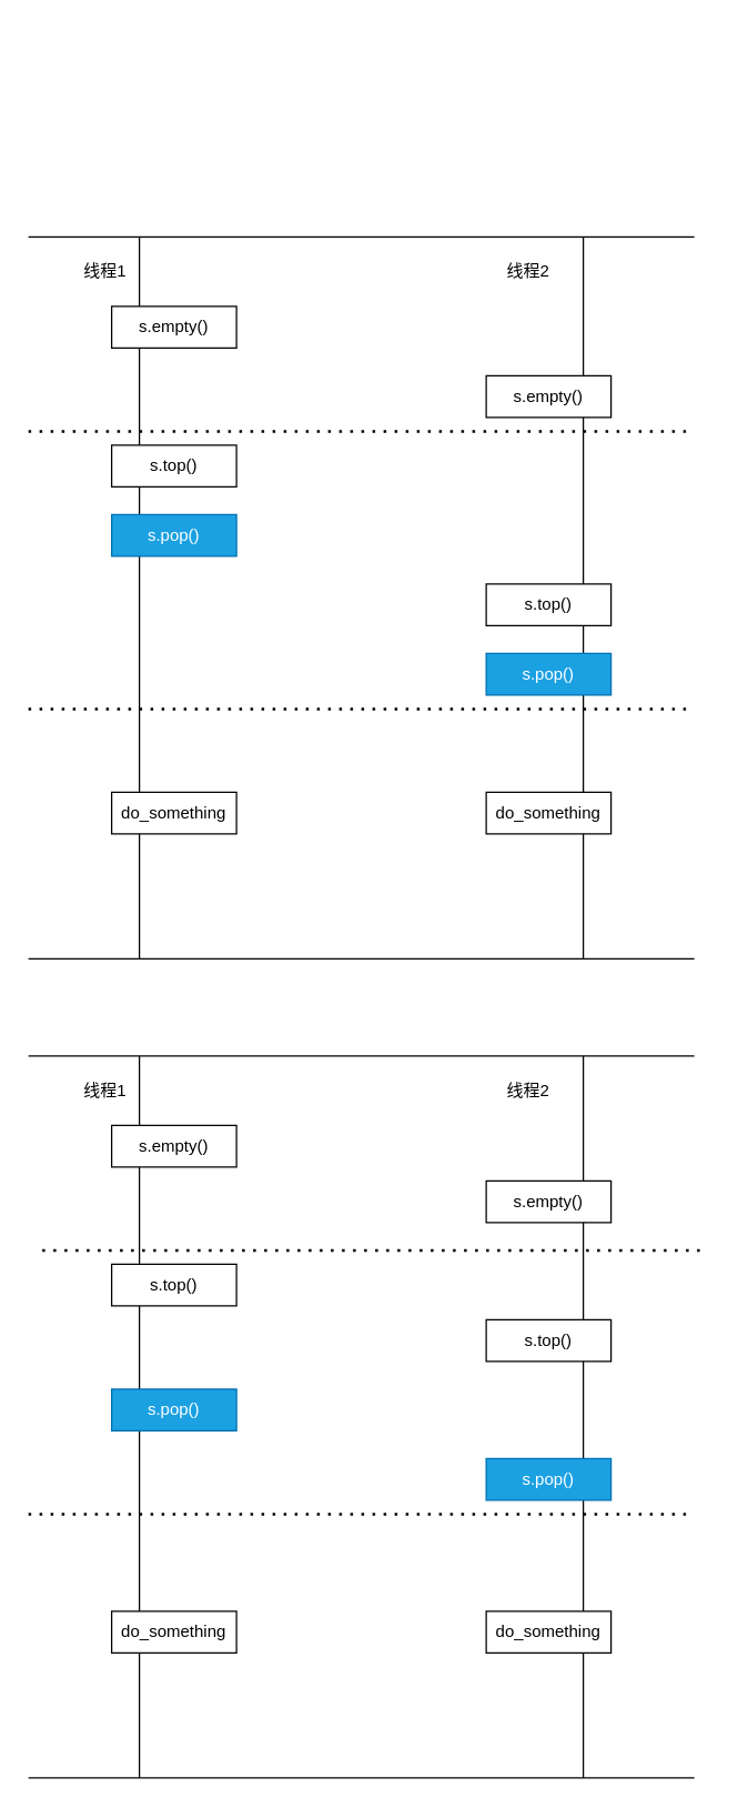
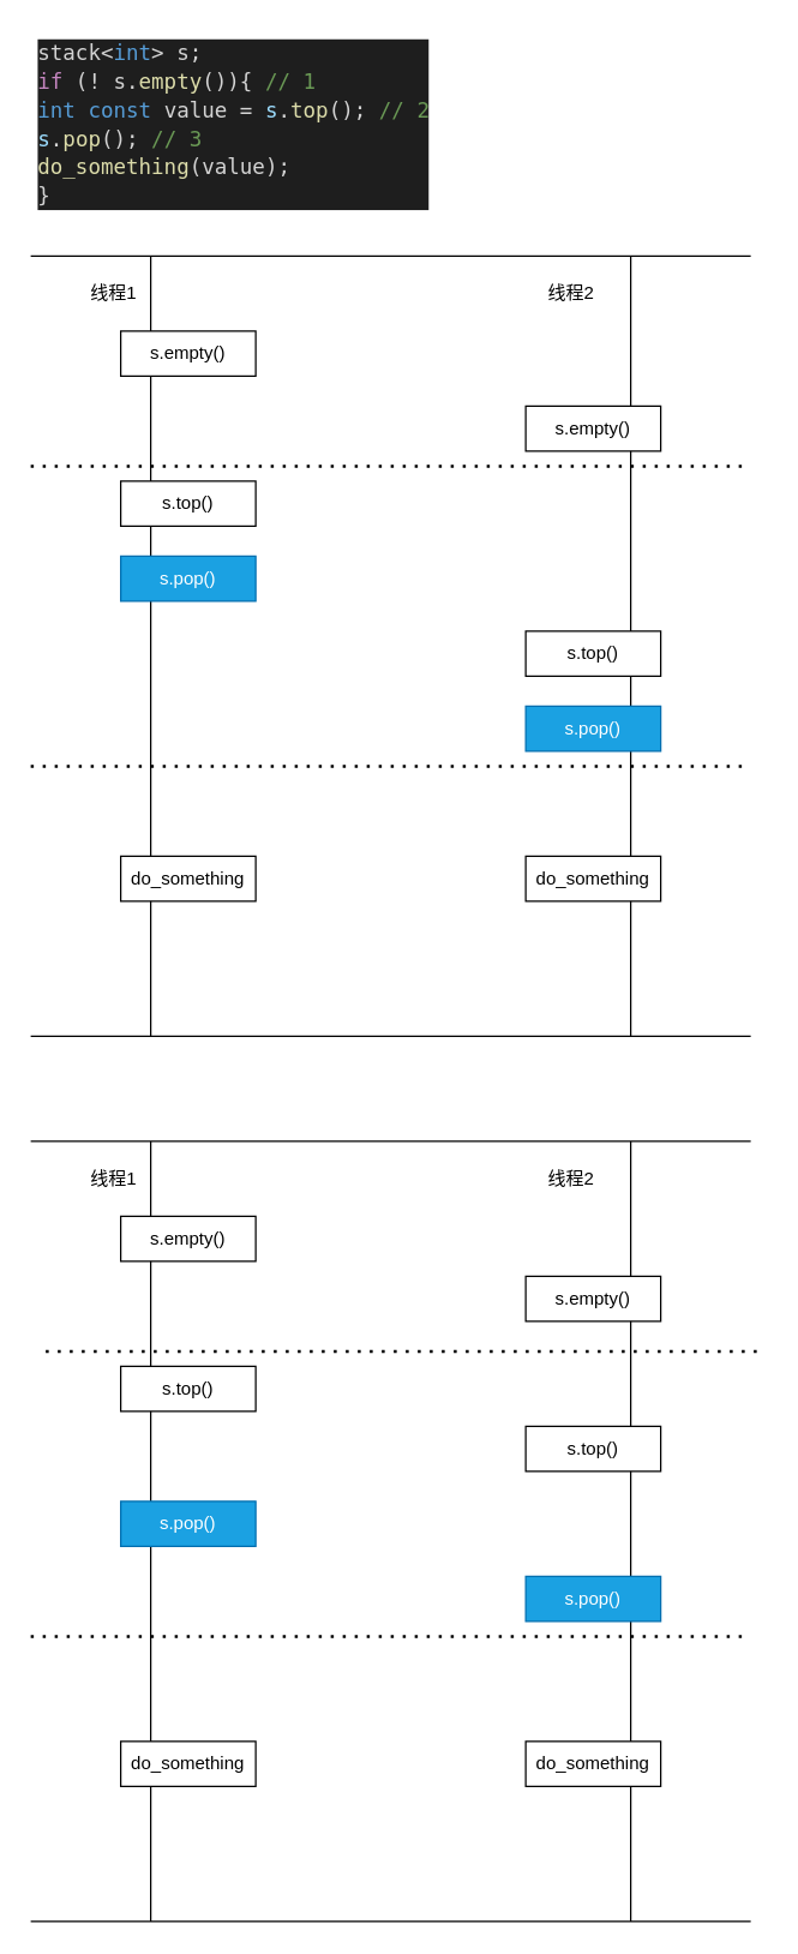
+ <mxCell id="4" value="&lt;h1&gt;&lt;div style=&quot;color: rgb(212, 212, 212); background-color: rgb(30, 30, 30); font-family: &amp;quot;Droid Sans Mono&amp;quot;, &amp;quot;monospace&amp;quot;, monospace; font-weight: normal; font-size: 14px; line-height: 19px;&quot;&gt;&lt;div&gt;        stack&amp;lt;&lt;span style=&quot;color: #569cd6;&quot;&gt;int&lt;/span&gt;&amp;gt; s;&lt;/div&gt;&lt;div&gt;        &lt;span style=&quot;color: #c586c0;&quot;&gt;if&lt;/span&gt; (! s.&lt;span style=&quot;color: #dcdcaa;&quot;&gt;empty&lt;/span&gt;()){&lt;span style=&quot;color: #6a9955;&quot;&gt;               // 1&lt;/span&gt;&lt;/div&gt;&lt;div&gt;            &lt;span style=&quot;color: #569cd6;&quot;&gt;int&lt;/span&gt; &lt;span style=&quot;color: #569cd6;&quot;&gt;const&lt;/span&gt; value = &lt;span style=&quot;color: #9cdcfe;&quot;&gt;s&lt;/span&gt;.&lt;span style=&quot;color: #dcdcaa;&quot;&gt;top&lt;/span&gt;();&lt;span style=&quot;color: #6a9955;&quot;&gt;  // 2&lt;/span&gt;&lt;/div&gt;&lt;div&gt;            &lt;span style=&quot;color: #9cdcfe;&quot;&gt;s&lt;/span&gt;.&lt;span style=&quot;color: #dcdcaa;&quot;&gt;pop&lt;/span&gt;();&lt;span style=&quot;color: #6a9955;&quot;&gt;                    // 3&lt;/span&gt;&lt;/div&gt;&lt;div&gt;            &lt;span style=&quot;color: #dcdcaa;&quot;&gt;do_something&lt;/span&gt;(value);&lt;/div&gt;&lt;div&gt;        }&lt;/div&gt;&lt;/div&gt;&lt;/h1&gt;" style="text;html=1;strokeColor=none;fillColor=none;spacing=5;spacingTop=-20;whiteSpace=wrap;overflow=hidden;rounded=0;" vertex="1" parent="1"><mxGeometry x="20" y="20" width="280" height="120" as="geometry" /></mxCell>
